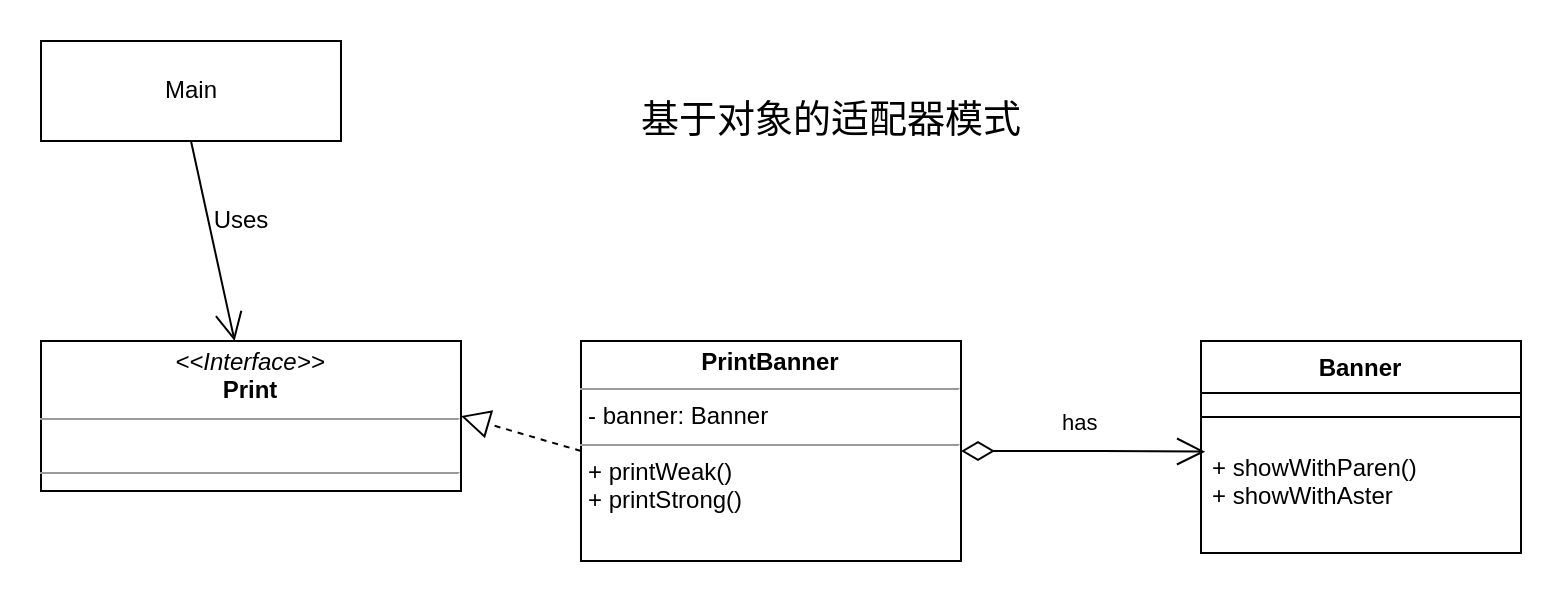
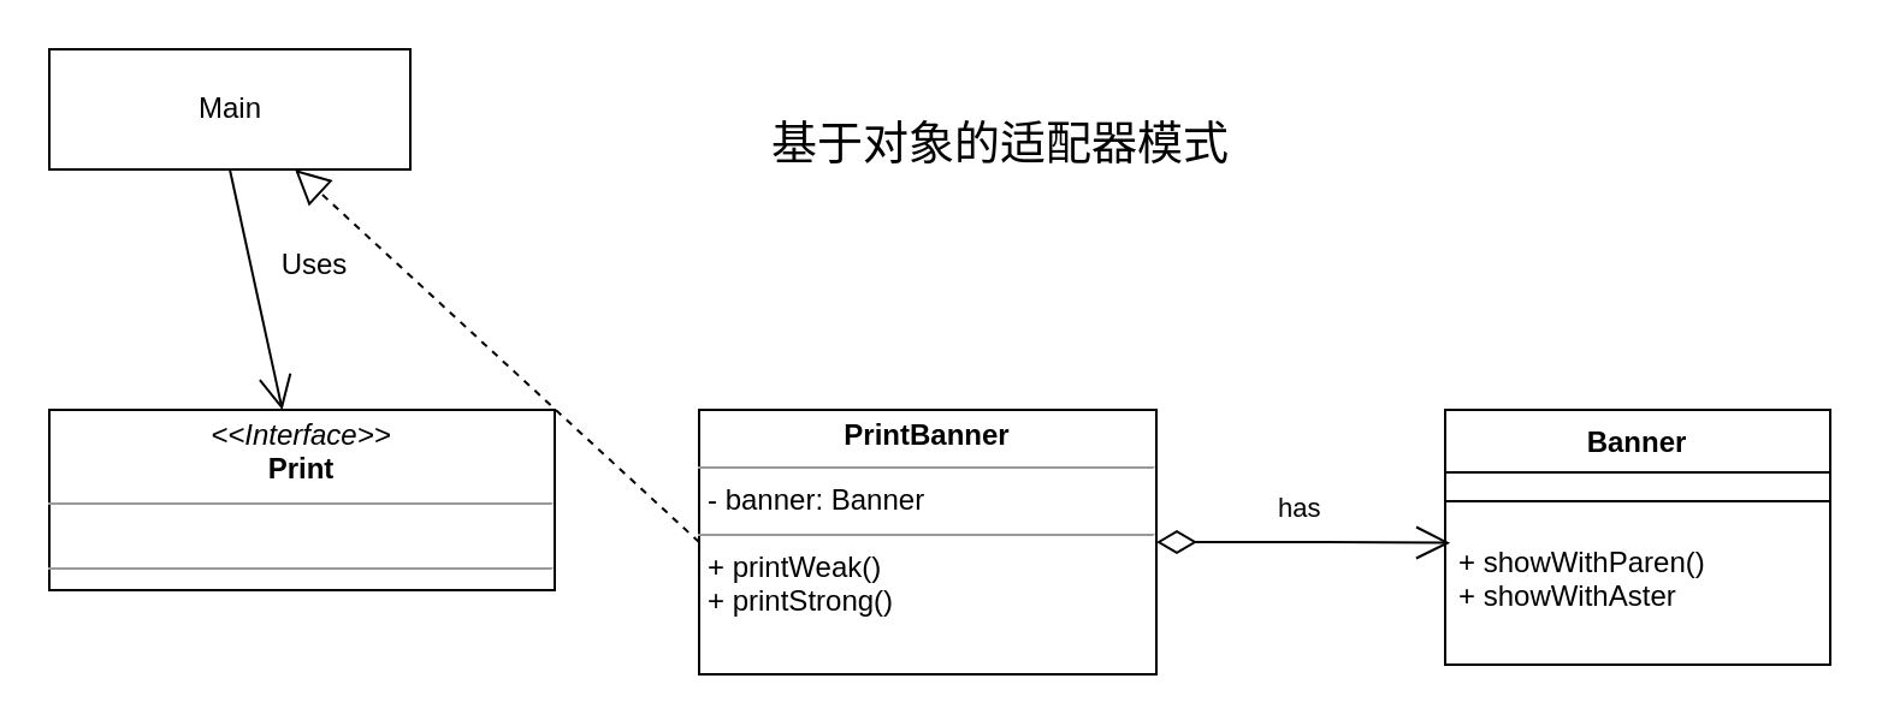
- <mxCell id="9" value="Uses" style="text;html=1;align=center;verticalAlign=middle;resizable=0;points=[];autosize=1;" parent="1" vertex="1"><mxGeometry x="100" y="100" width="40" height="20" as="geometry" /></mxCell>
+ <mxCell id="9" value="Uses" style="text;html=1;align=center;verticalAlign=middle;resizable=0;points=[];autosize=1;" parent="1" vertex="1"><mxGeometry x="110" y="100" width="40" height="20" as="geometry" /></mxCell>
- <mxCell id="10" value="" style="endArrow=block;dashed=1;endFill=0;endSize=12;html=1;entryX=1;entryY=0.5;entryDx=0;entryDy=0;exitX=0;exitY=0.5;exitDx=0;exitDy=0;" parent="1" source="3" target="2" edge="1"><mxGeometry width="160" relative="1" as="geometry"><mxPoint x="170" y="340" as="sourcePoint" /><mxPoint x="330" y="340" as="targetPoint" /></mxGeometry></mxCell>
+ <mxCell id="10" value="" style="endArrow=block;dashed=1;endFill=0;endSize=12;html=1;exitX=0;exitY=0.5;exitDx=0;exitDy=0;" parent="1" source="3" target="7" edge="1"><mxGeometry width="160" relative="1" as="geometry"><mxPoint x="170" y="340" as="sourcePoint" /><mxPoint x="330" y="340" as="targetPoint" /></mxGeometry></mxCell>
